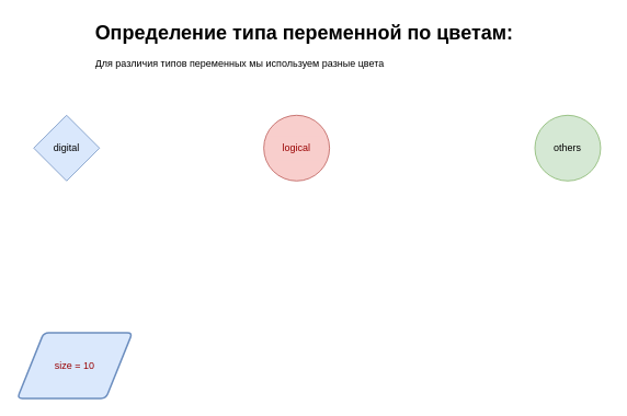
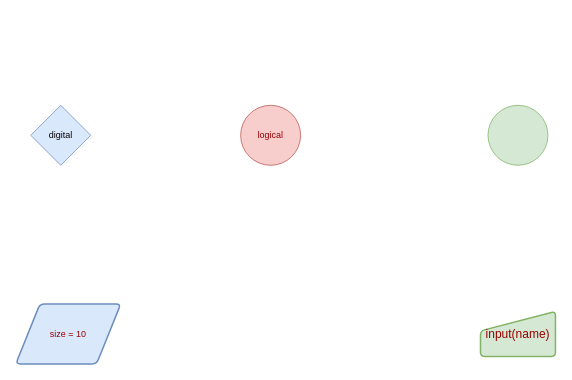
- <mxCell id="2" value="&lt;h1&gt;Определение типа переменной по цветам:&lt;/h1&gt;&lt;p&gt;Для различия типов переменных мы используем разные цвета&lt;/p&gt;" style="text;html=1;strokeColor=none;fillColor=none;spacing=5;spacingTop=-20;whiteSpace=wrap;overflow=hidden;rounded=0;" parent="1" vertex="1"><mxGeometry x="110" y="20" width="570" height="90" as="geometry" /></mxCell>
- <mxCell id="9" value="others" style="text;html=1;strokeColor=none;fillColor=none;align=center;verticalAlign=middle;whiteSpace=wrap;rounded=0;" parent="7" vertex="1"><mxGeometry x="10" y="25" width="60" height="30" as="geometry" /></mxCell>
+ <mxCell id="14" value="&lt;font color=&quot;#990000&quot;&gt;input(name)&lt;/font&gt;" style="html=1;strokeWidth=2;shape=manualInput;whiteSpace=wrap;rounded=1;size=26;arcSize=11;fontSize=16;fillColor=#d5e8d4;strokeColor=#82b366;" parent="1" vertex="1"><mxGeometry x="640" y="415" width="100" height="60" as="geometry" /></mxCell>
